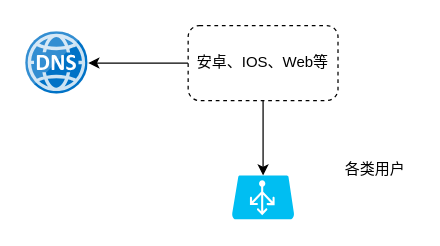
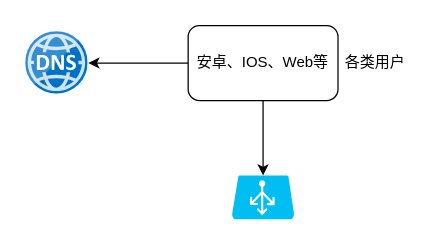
- <mxCell id="4" value="安卓、IOS、Web等" style="rounded=1;whiteSpace=wrap;html=1;dashed=1;" vertex="1" parent="1"><mxGeometry x="150" y="20" width="120" height="60" as="geometry" /></mxCell>
+ <mxCell id="4" value="安卓、IOS、Web等" style="rounded=1;whiteSpace=wrap;html=1;" vertex="1" parent="1"><mxGeometry x="150" y="20" width="120" height="60" as="geometry" /></mxCell>
- <mxCell id="6" value="各类用户" style="text;html=1;strokeColor=none;fillColor=none;align=center;verticalAlign=middle;whiteSpace=wrap;rounded=0;" vertex="1" parent="1"><mxGeometry x="270" y="120" width="60" height="30" as="geometry" /></mxCell>
+ <mxCell id="6" value="各类用户" style="text;html=1;strokeColor=none;fillColor=none;align=center;verticalAlign=middle;whiteSpace=wrap;rounded=0;" vertex="1" parent="1"><mxGeometry x="270" y="35" width="60" height="30" as="geometry" /></mxCell>
